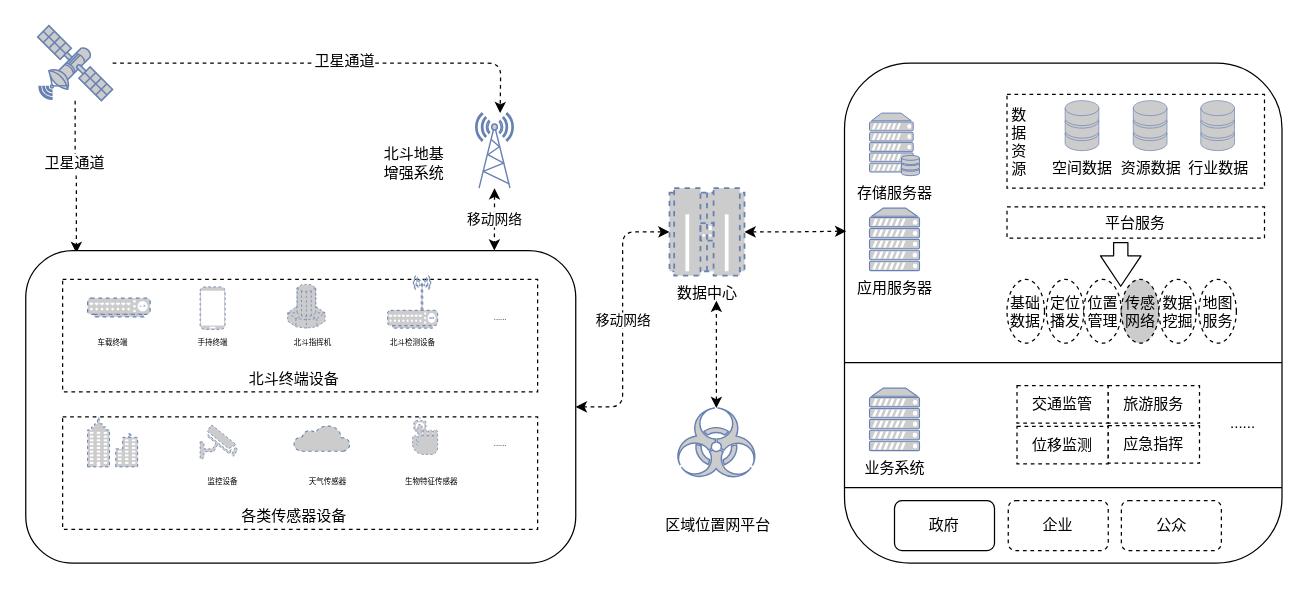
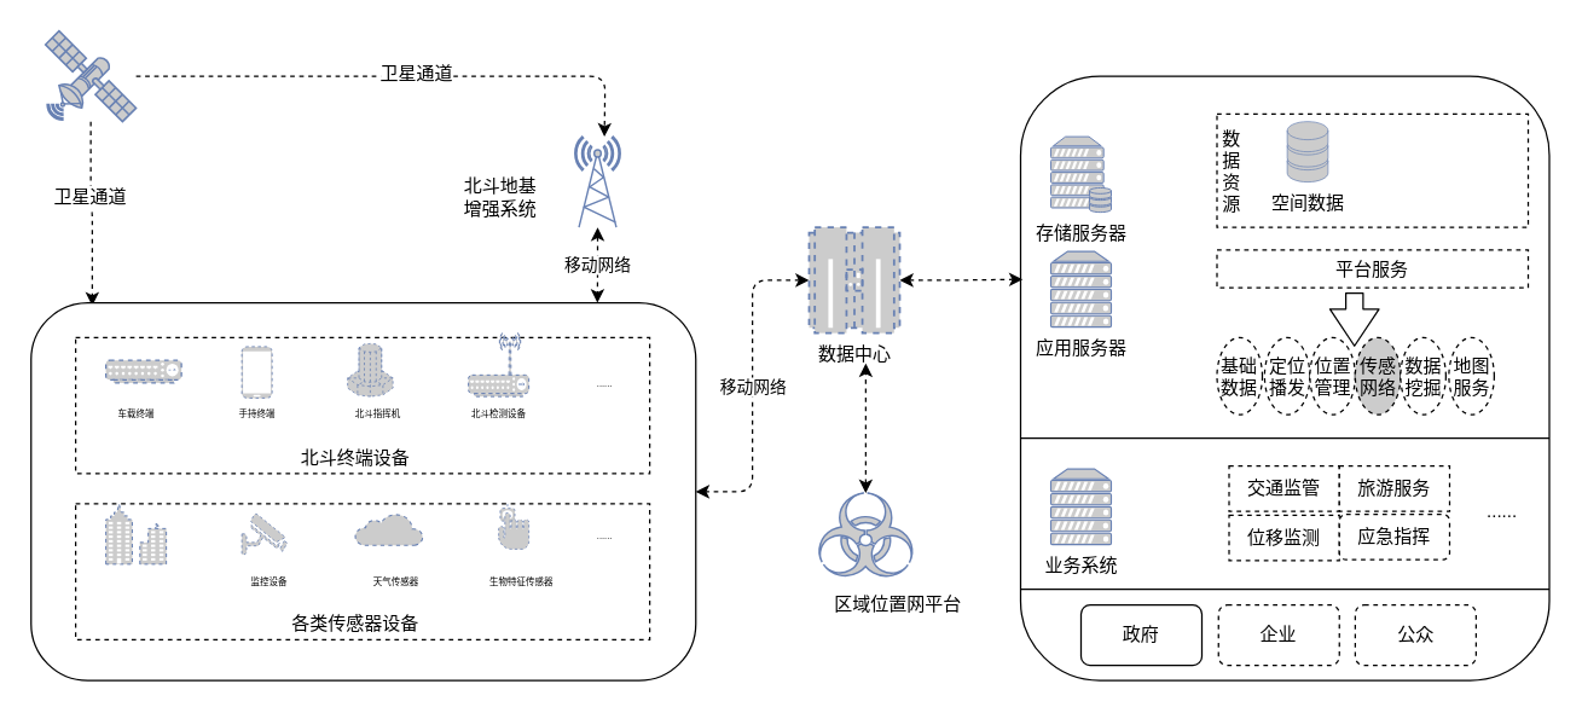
- <mxCell id="39" value="资源数据" style="fontColor=#000000;verticalAlign=top;verticalLabelPosition=bottom;labelPosition=center;align=center;outlineConnect=0;fillColor=#CCCCCC;strokeColor=#6881B3;gradientColor=none;gradientDirection=north;strokeWidth=2;shape=mxgraph.networks.storage;html=1;" vertex="1" parent="1"><mxGeometry x="906" y="80" width="27" height="40" as="geometry" /></mxCell>
- <mxCell id="41" value="行业数据" style="fontColor=#000000;verticalAlign=top;verticalLabelPosition=bottom;labelPosition=center;align=center;html=1;outlineConnect=0;fillColor=#CCCCCC;strokeColor=#6881B3;gradientColor=none;gradientDirection=north;strokeWidth=2;shape=mxgraph.networks.storage;" vertex="1" parent="1"><mxGeometry x="960" y="80" width="27" height="40" as="geometry" /></mxCell>
- <mxCell id="55" value="应急指挥" style="rounded=0;whiteSpace=wrap;html=1;dashed=1;fontColor=#000000;" vertex="1" parent="1"><mxGeometry x="886" y="340" width="73" height="30" as="geometry" /></mxCell>
+ <mxCell id="55" value="应急指挥" style="whiteSpace=wrap;html=1;dashed=1;fontColor=#000000;rounded=1;" vertex="1" parent="1"><mxGeometry x="886" y="340" width="73" height="30" as="geometry" /></mxCell>
- <mxCell id="36" value="区域位置网平台&lt;br&gt;" style="text;html=1;resizable=0;points=[];autosize=1;align=left;verticalAlign=top;spacingTop=-4;" vertex="1" parent="1"><mxGeometry x="529.5" y="410" width="100" height="20" as="geometry" /></mxCell>
+ <mxCell id="36" value="区域位置网平台&lt;br&gt;" style="text;html=1;resizable=0;points=[];autosize=1;align=left;verticalAlign=top;spacingTop=-4;" vertex="1" parent="1"><mxGeometry x="549.5" y="390" width="100" height="20" as="geometry" /></mxCell>
